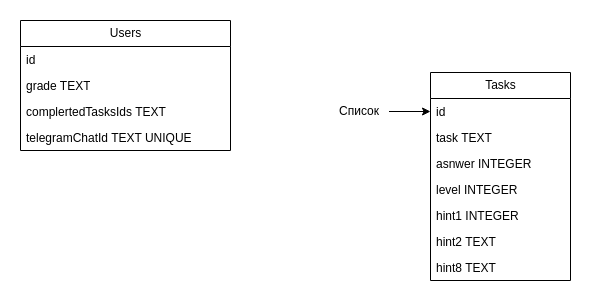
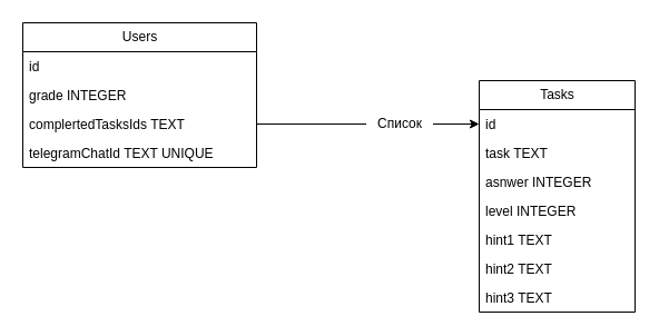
- <mxCell id="4" value="grade TEXT" style="text;strokeColor=none;fillColor=none;align=left;verticalAlign=top;spacingLeft=4;spacingRight=4;overflow=hidden;rotatable=0;points=[[0,0.5],[1,0.5]];portConstraint=eastwest;whiteSpace=wrap;html=1;" parent="2" vertex="1"><mxGeometry y="52" width="210" height="26" as="geometry" /></mxCell>
+ <mxCell id="4" value="grade INTEGER" style="text;strokeColor=none;fillColor=none;align=left;verticalAlign=top;spacingLeft=4;spacingRight=4;overflow=hidden;rotatable=0;points=[[0,0.5],[1,0.5]];portConstraint=eastwest;whiteSpace=wrap;html=1;" parent="2" vertex="1"><mxGeometry y="52" width="210" height="26" as="geometry" /></mxCell>
+ <mxCell id="16" value="" style="edgeStyle=none;html=1;exitX=1;exitY=0.5;exitDx=0;exitDy=0;entryX=0;entryY=0.5;entryDx=0;entryDy=0;endArrow=none;" parent="1" source="5" target="17" edge="1"><mxGeometry relative="1" as="geometry"><mxPoint x="230" y="111" as="sourcePoint" /><mxPoint x="340" y="111" as="targetPoint" /></mxGeometry></mxCell>
- <mxCell id="12" value="hint1 INTEGER" style="text;strokeColor=none;fillColor=none;align=left;verticalAlign=top;spacingLeft=4;spacingRight=4;overflow=hidden;rotatable=0;points=[[0,0.5],[1,0.5]];portConstraint=eastwest;whiteSpace=wrap;html=1;" parent="7" vertex="1"><mxGeometry y="130" width="140" height="26" as="geometry" /></mxCell>
+ <mxCell id="12" value="hint1 TEXT" style="text;strokeColor=none;fillColor=none;align=left;verticalAlign=top;spacingLeft=4;spacingRight=4;overflow=hidden;rotatable=0;points=[[0,0.5],[1,0.5]];portConstraint=eastwest;whiteSpace=wrap;html=1;" parent="7" vertex="1"><mxGeometry y="130" width="140" height="26" as="geometry" /></mxCell>
- <mxCell id="14" value="hint8 TEXT" style="text;strokeColor=none;fillColor=none;align=left;verticalAlign=top;spacingLeft=4;spacingRight=4;overflow=hidden;rotatable=0;points=[[0,0.5],[1,0.5]];portConstraint=eastwest;whiteSpace=wrap;html=1;" parent="7" vertex="1"><mxGeometry y="182" width="140" height="26" as="geometry" /></mxCell>
+ <mxCell id="14" value="hint3 TEXT" style="text;strokeColor=none;fillColor=none;align=left;verticalAlign=top;spacingLeft=4;spacingRight=4;overflow=hidden;rotatable=0;points=[[0,0.5],[1,0.5]];portConstraint=eastwest;whiteSpace=wrap;html=1;" parent="7" vertex="1"><mxGeometry y="182" width="140" height="26" as="geometry" /></mxCell>
